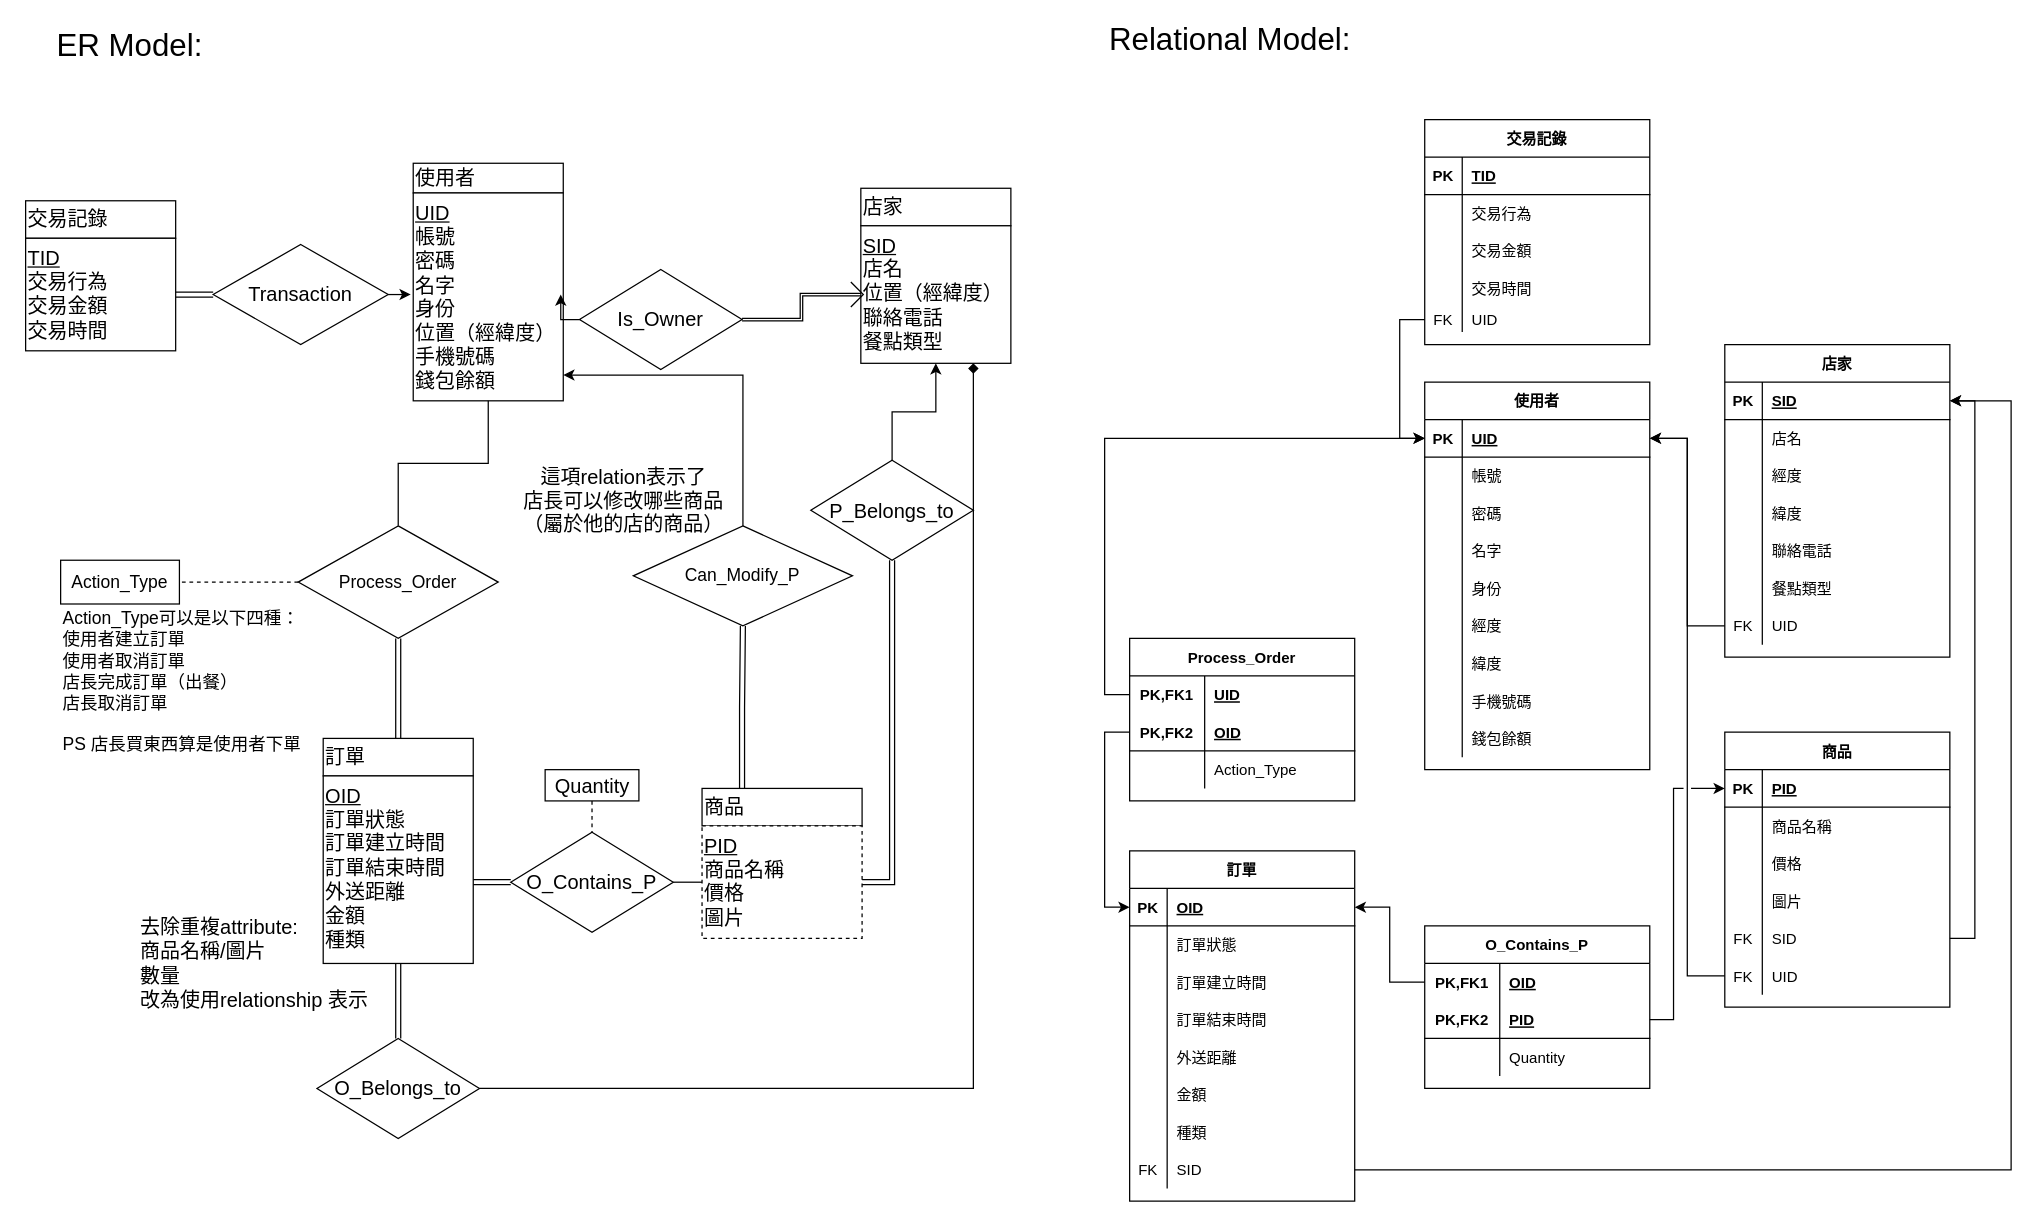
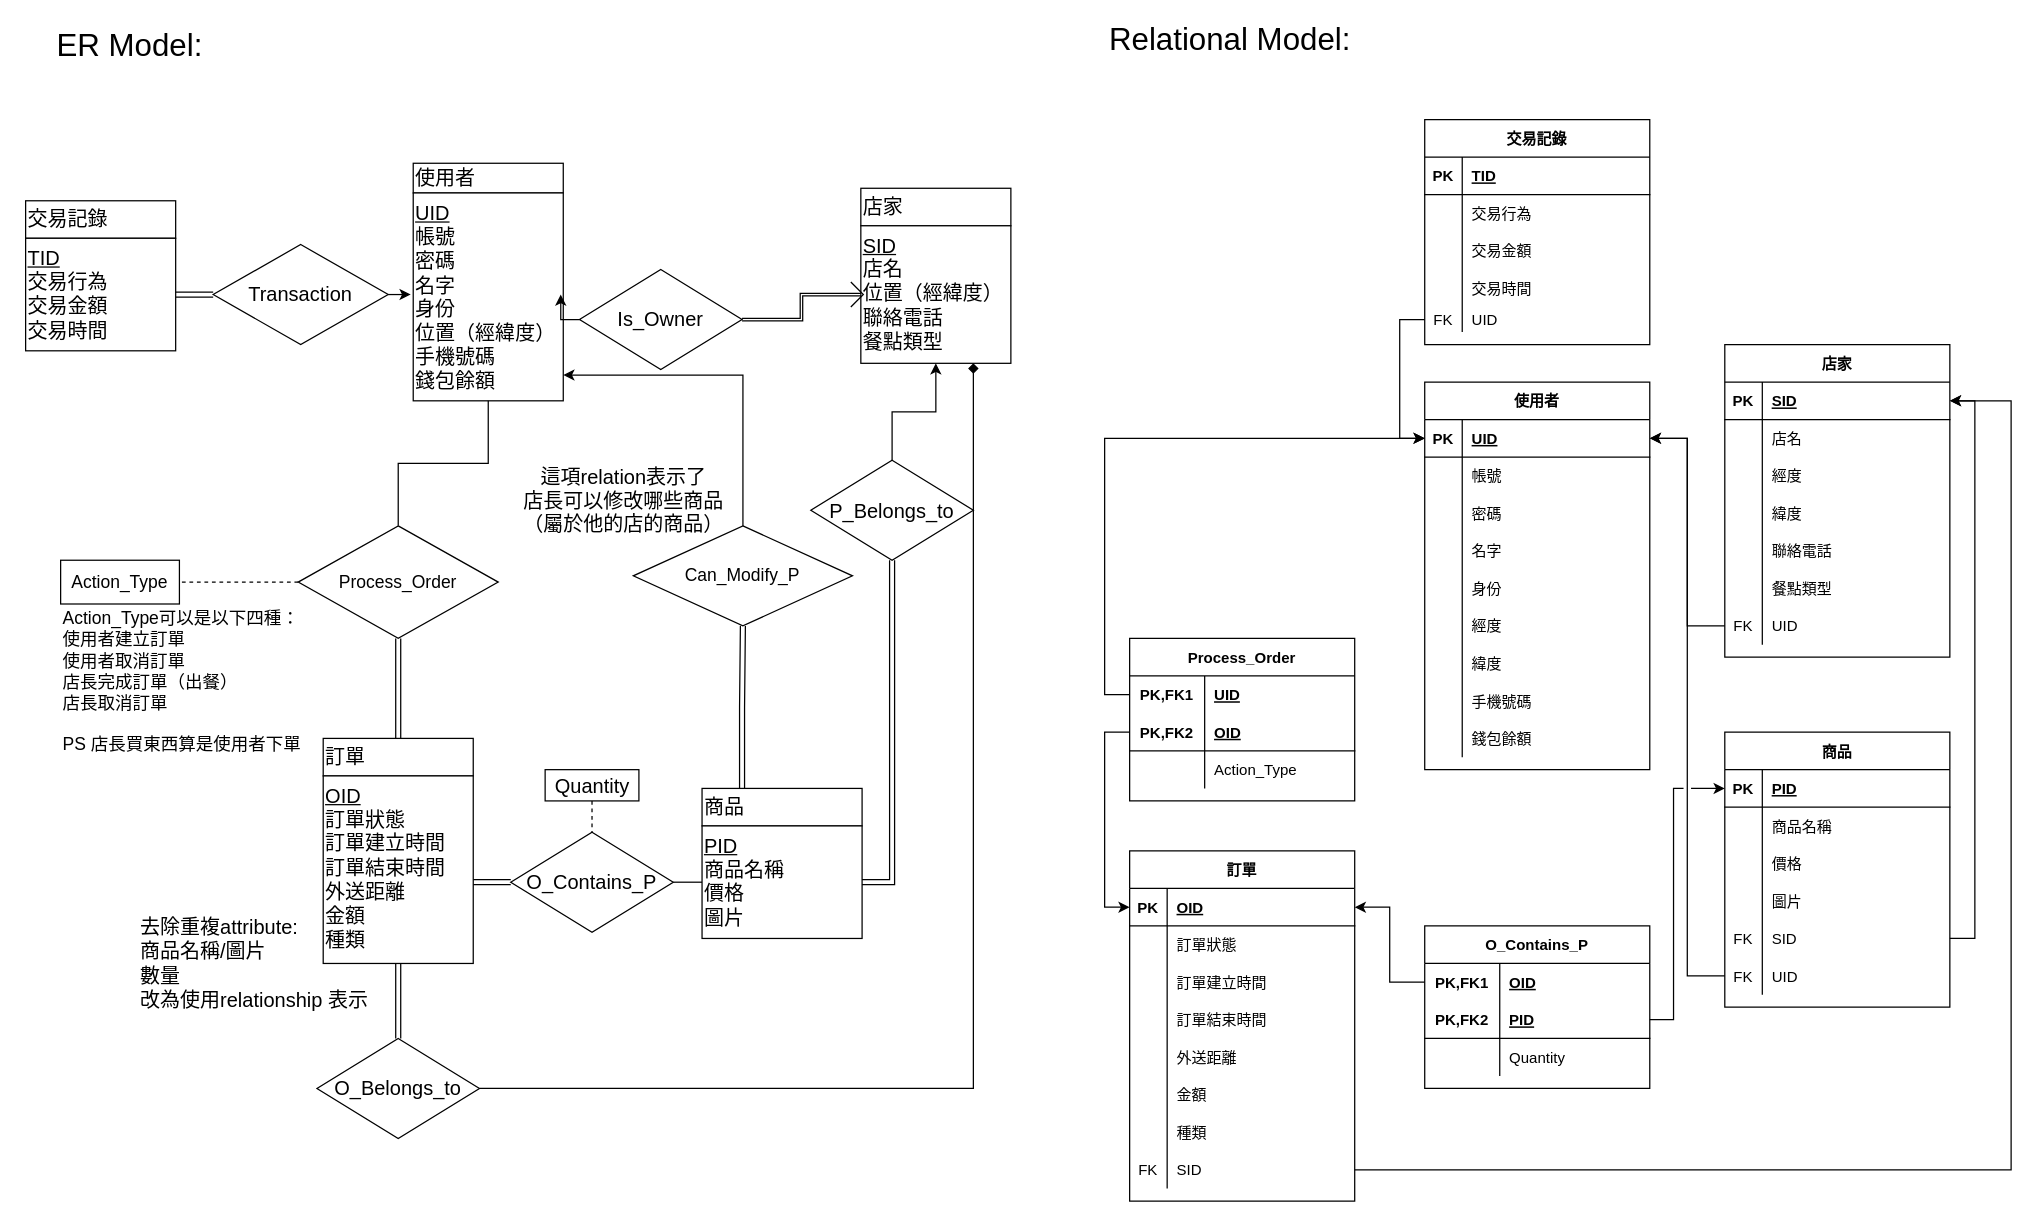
- <mxCell id="33" value="&lt;div style=&quot;font-size: 16px&quot;&gt;&lt;font style=&quot;font-size: 16px&quot;&gt;&lt;u&gt;PID&lt;/u&gt;&lt;br&gt;&lt;/font&gt;&lt;/div&gt;&lt;font style=&quot;font-size: 16px&quot;&gt;&lt;span style=&quot;white-space: pre&quot;&gt;商品名稱&lt;br/&gt;價格&lt;br/&gt;圖片&#09;&lt;/span&gt;&lt;br&gt;&lt;/font&gt;" style="rounded=0;whiteSpace=wrap;html=1;gradientColor=none;verticalAlign=top;align=left;dashed=1;" parent="31" vertex="1"><mxGeometry y="30" width="128" height="90" as="geometry" /></mxCell>
+ <mxCell id="33" value="&lt;div style=&quot;font-size: 16px&quot;&gt;&lt;font style=&quot;font-size: 16px&quot;&gt;&lt;u&gt;PID&lt;/u&gt;&lt;br&gt;&lt;/font&gt;&lt;/div&gt;&lt;font style=&quot;font-size: 16px&quot;&gt;&lt;span style=&quot;white-space: pre&quot;&gt;商品名稱&lt;br/&gt;價格&lt;br/&gt;圖片&#09;&lt;/span&gt;&lt;br&gt;&lt;/font&gt;" style="rounded=0;whiteSpace=wrap;html=1;gradientColor=none;verticalAlign=top;align=left;" parent="31" vertex="1"><mxGeometry y="30" width="128" height="90" as="geometry" /></mxCell>
